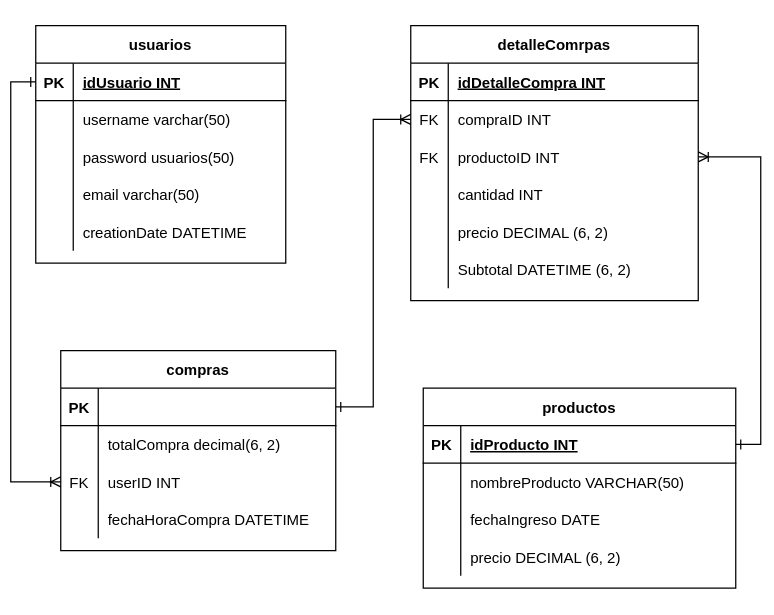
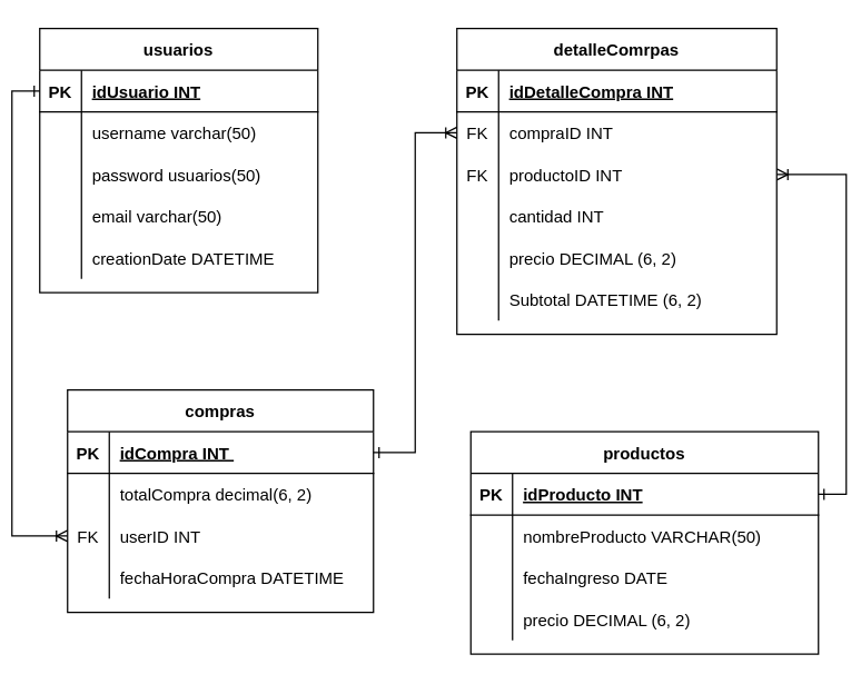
+ <mxCell id="21" value="idCompra INT " style="shape=partialRectangle;connectable=0;fillColor=none;top=0;left=0;bottom=0;right=0;align=left;spacingLeft=6;fontStyle=5;overflow=hidden;" parent="19" vertex="1"><mxGeometry x="30" width="190" height="30" as="geometry" /></mxCell>
